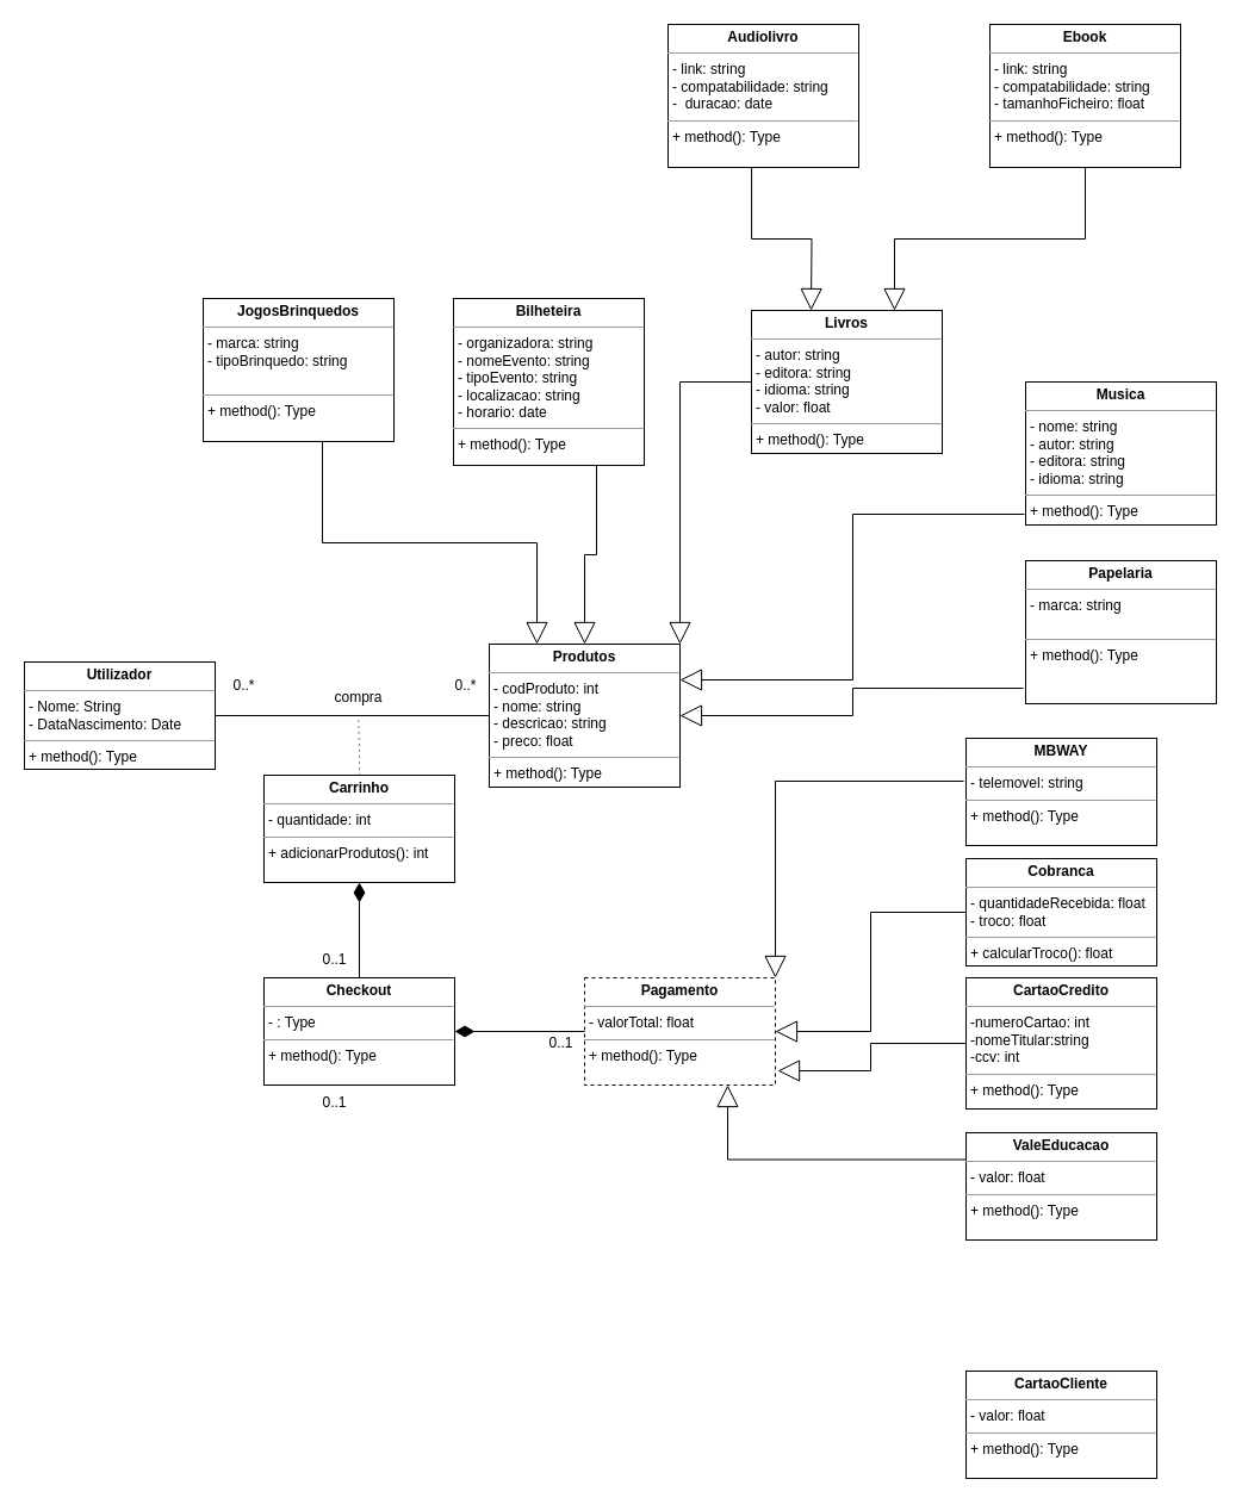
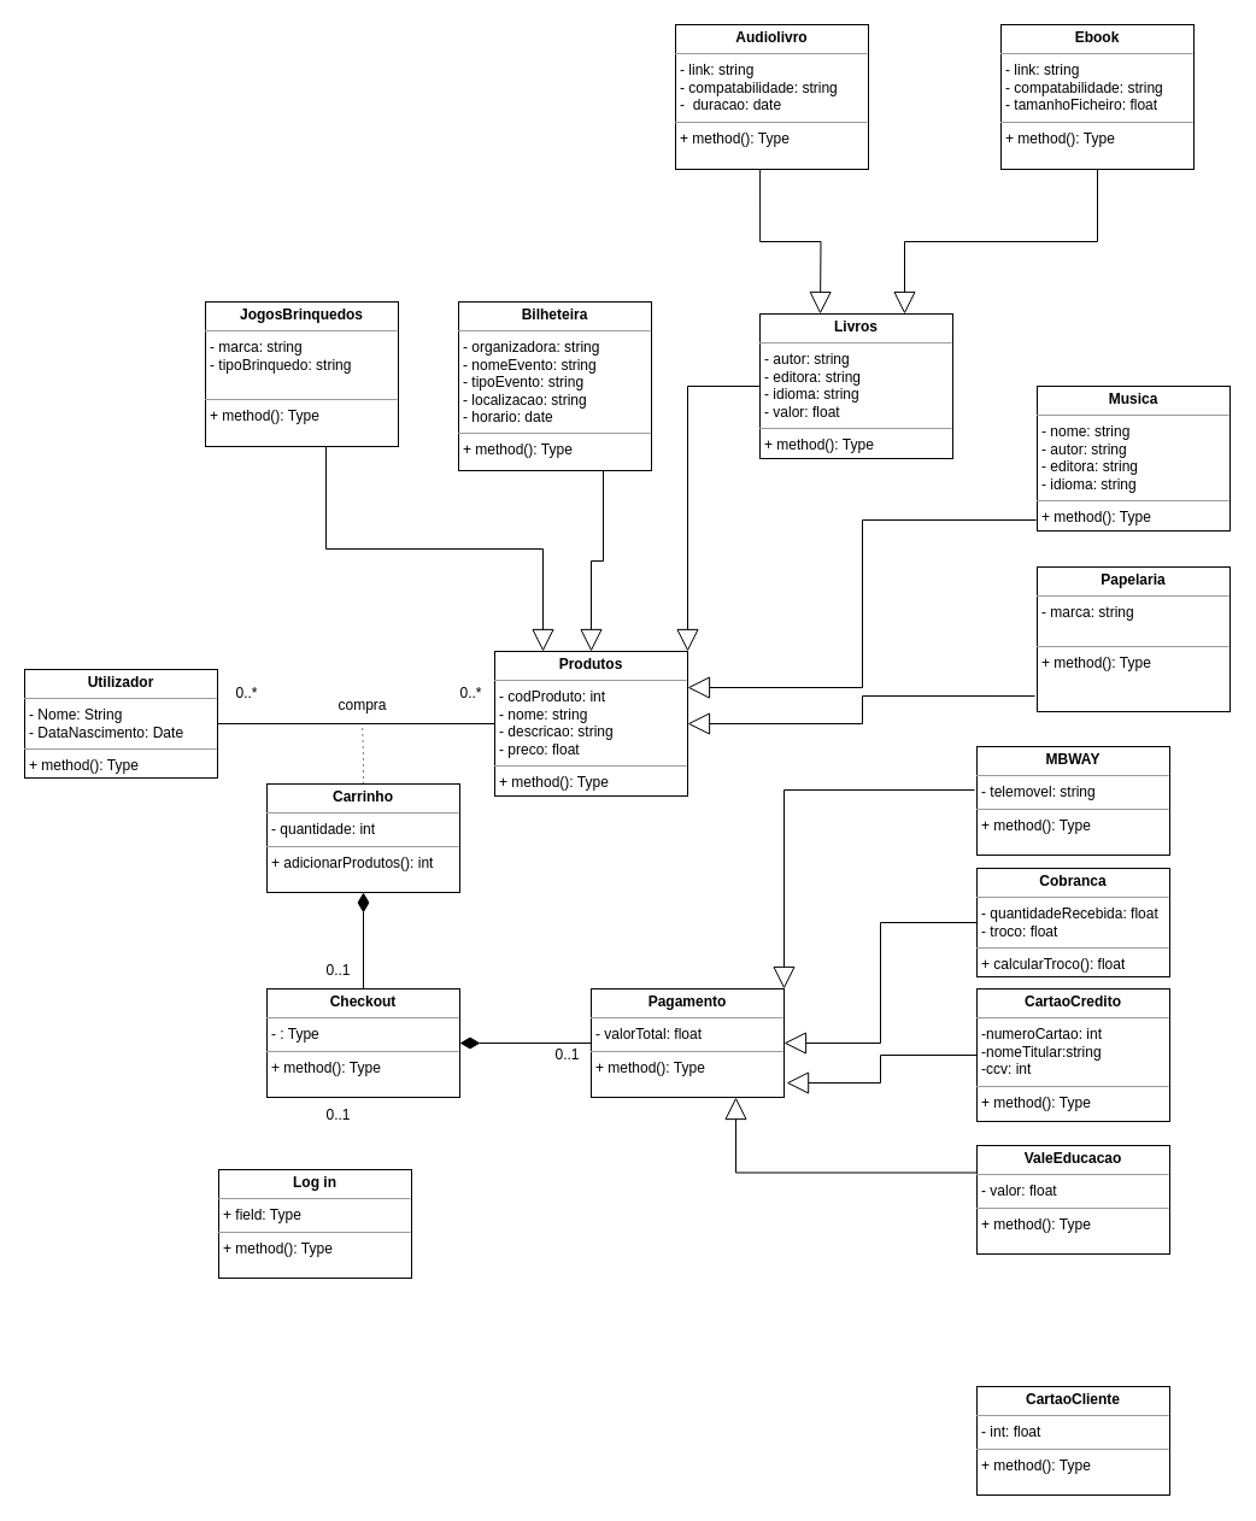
- <mxCell id="5" value="&lt;p style=&quot;margin:0px;margin-top:4px;text-align:center;&quot;&gt;&lt;b&gt;Pagamento&lt;/b&gt;&lt;/p&gt;&lt;hr size=&quot;1&quot;&gt;&lt;p style=&quot;margin:0px;margin-left:4px;&quot;&gt;- valorTotal: float&lt;/p&gt;&lt;hr size=&quot;1&quot;&gt;&lt;p style=&quot;margin:0px;margin-left:4px;&quot;&gt;+ method(): Type&lt;/p&gt;" style="verticalAlign=top;align=left;overflow=fill;fontSize=12;fontFamily=Helvetica;html=1;whiteSpace=wrap;dashed=1;" vertex="1" parent="1"><mxGeometry x="490" y="820" width="160" height="90" as="geometry" /></mxCell>
+ <mxCell id="5" value="&lt;p style=&quot;margin:0px;margin-top:4px;text-align:center;&quot;&gt;&lt;b&gt;Pagamento&lt;/b&gt;&lt;/p&gt;&lt;hr size=&quot;1&quot;&gt;&lt;p style=&quot;margin:0px;margin-left:4px;&quot;&gt;- valorTotal: float&lt;/p&gt;&lt;hr size=&quot;1&quot;&gt;&lt;p style=&quot;margin:0px;margin-left:4px;&quot;&gt;+ method(): Type&lt;/p&gt;" style="verticalAlign=top;align=left;overflow=fill;fontSize=12;fontFamily=Helvetica;html=1;whiteSpace=wrap;" vertex="1" parent="1"><mxGeometry x="490" y="820" width="160" height="90" as="geometry" /></mxCell>
+ <mxCell id="7" value="&lt;p style=&quot;margin:0px;margin-top:4px;text-align:center;&quot;&gt;&lt;b&gt;Log in&lt;/b&gt;&lt;/p&gt;&lt;hr size=&quot;1&quot;&gt;&lt;p style=&quot;margin:0px;margin-left:4px;&quot;&gt;+ field: Type&lt;/p&gt;&lt;hr size=&quot;1&quot;&gt;&lt;p style=&quot;margin:0px;margin-left:4px;&quot;&gt;+ method(): Type&lt;/p&gt;" style="verticalAlign=top;align=left;overflow=fill;fontSize=12;fontFamily=Helvetica;html=1;whiteSpace=wrap;" vertex="1" parent="1"><mxGeometry x="181" y="970" width="160" height="90" as="geometry" /></mxCell>
- <mxCell id="20" value="&lt;p style=&quot;margin:0px;margin-top:4px;text-align:center;&quot;&gt;&lt;b&gt;CartaoCliente&lt;/b&gt;&lt;/p&gt;&lt;hr size=&quot;1&quot;&gt;&lt;p style=&quot;margin:0px;margin-left:4px;&quot;&gt;- valor: float&lt;/p&gt;&lt;hr size=&quot;1&quot;&gt;&lt;p style=&quot;margin:0px;margin-left:4px;&quot;&gt;+ method(): Type&lt;/p&gt;" style="verticalAlign=top;align=left;overflow=fill;fontSize=12;fontFamily=Helvetica;html=1;whiteSpace=wrap;" vertex="1" parent="1"><mxGeometry x="810" y="1150" width="160" height="90" as="geometry" /></mxCell>
+ <mxCell id="20" value="&lt;p style=&quot;margin:0px;margin-top:4px;text-align:center;&quot;&gt;&lt;b&gt;CartaoCliente&lt;/b&gt;&lt;/p&gt;&lt;hr size=&quot;1&quot;&gt;&lt;p style=&quot;margin:0px;margin-left:4px;&quot;&gt;- int: float&lt;/p&gt;&lt;hr size=&quot;1&quot;&gt;&lt;p style=&quot;margin:0px;margin-left:4px;&quot;&gt;+ method(): Type&lt;/p&gt;" style="verticalAlign=top;align=left;overflow=fill;fontSize=12;fontFamily=Helvetica;html=1;whiteSpace=wrap;" vertex="1" parent="1"><mxGeometry x="810" y="1150" width="160" height="90" as="geometry" /></mxCell>
